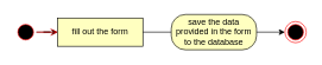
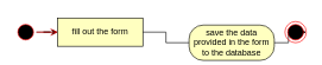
- <mxCell id="8" value="save the data provided in the form to the database" style="rounded=1;whiteSpace=wrap;html=1;arcSize=40;fontColor=#000000;fillColor=#ffffc0;strokeColor=#000000;" parent="1" vertex="1"><mxGeometry x="240" y="20" width="120" height="50" as="geometry" /></mxCell>
+ <mxCell id="8" value="save the data provided in the form to the database" style="rounded=1;whiteSpace=wrap;html=1;arcSize=40;fontColor=#000000;fillColor=#ffffc0;strokeColor=#000000;" parent="1" vertex="1"><mxGeometry x="265" y="35" width="120" height="50" as="geometry" /></mxCell>
